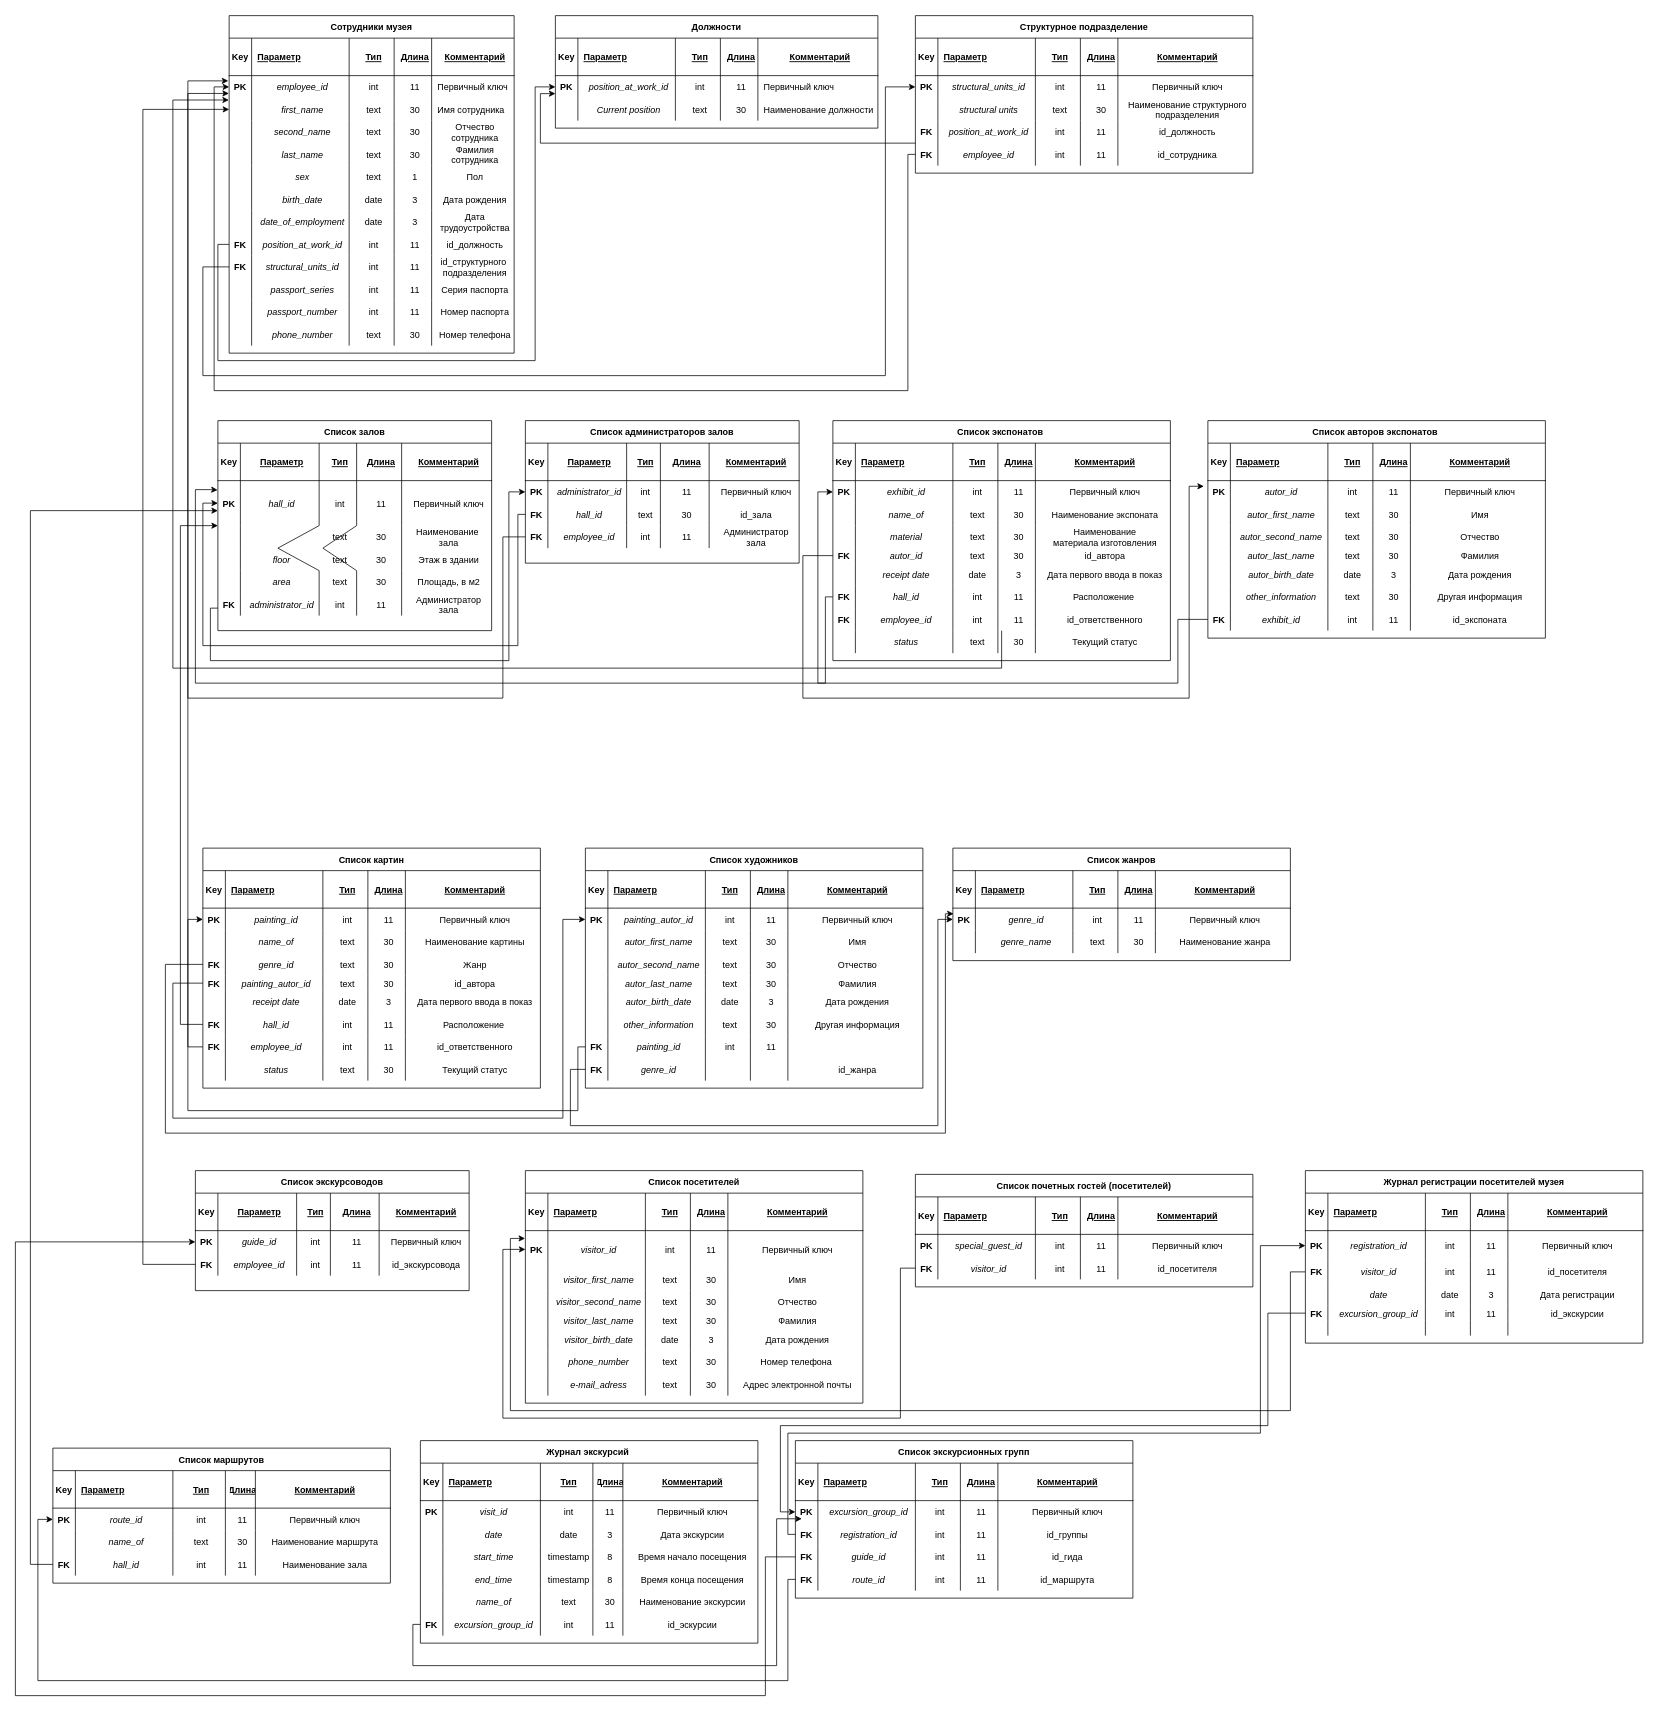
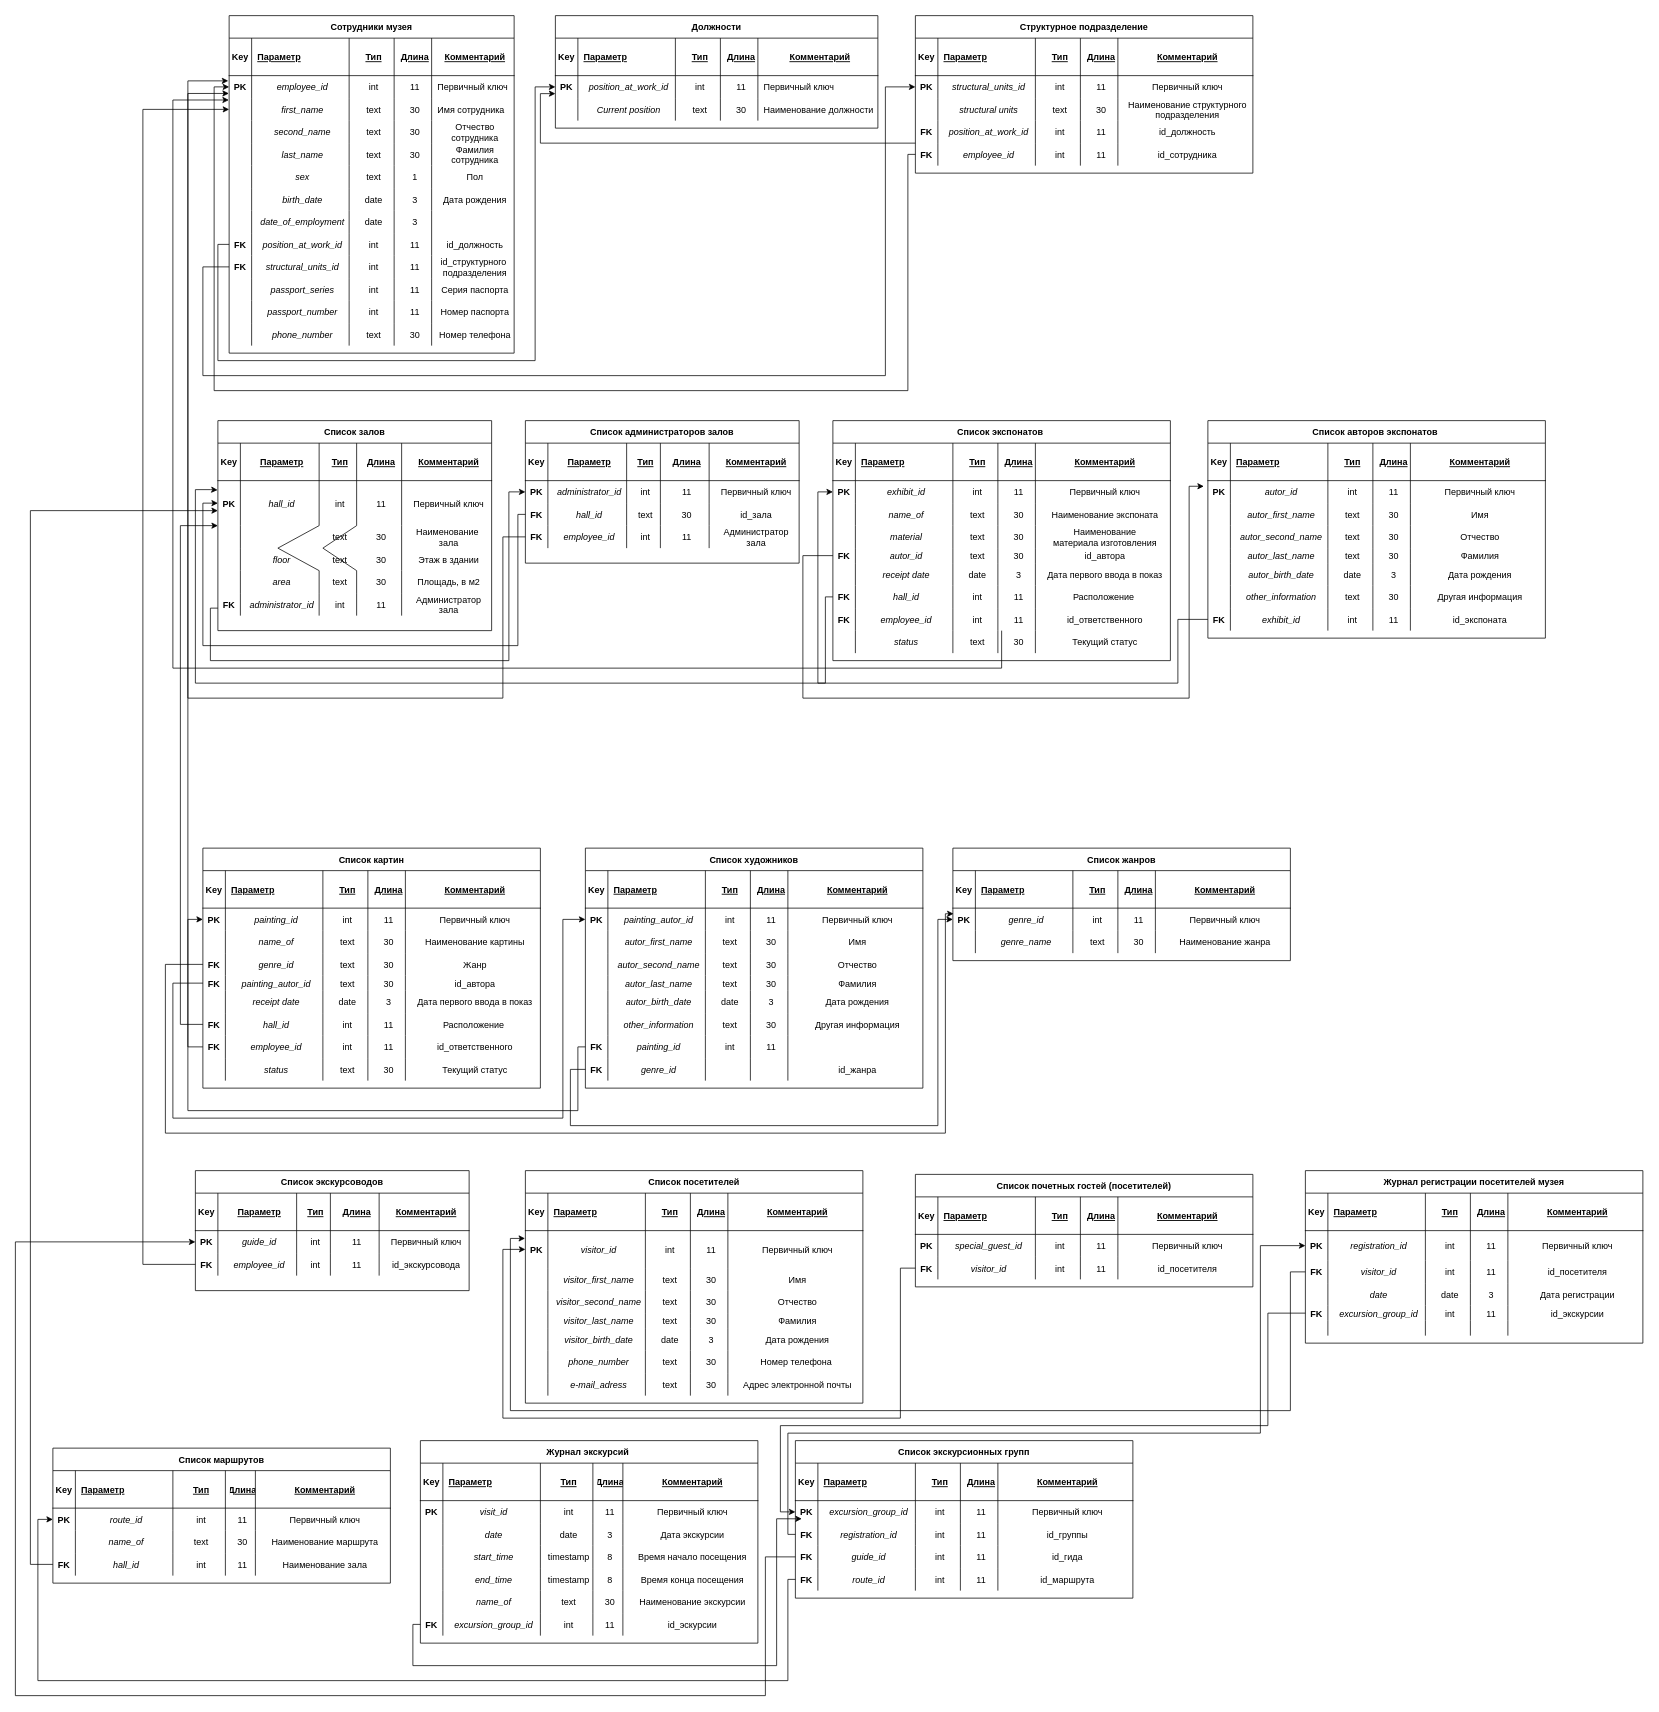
- <mxCell id="50" value="Дата&#10;трудоустройства" style="shape=partialRectangle;overflow=hidden;connectable=0;fillColor=none;top=0;left=0;bottom=0;right=0;align=center;spacingLeft=6;" parent="45" vertex="1"><mxGeometry x="270" width="110" height="30" as="geometry"><mxRectangle width="110" height="30" as="alternateBounds" /></mxGeometry></mxCell>
